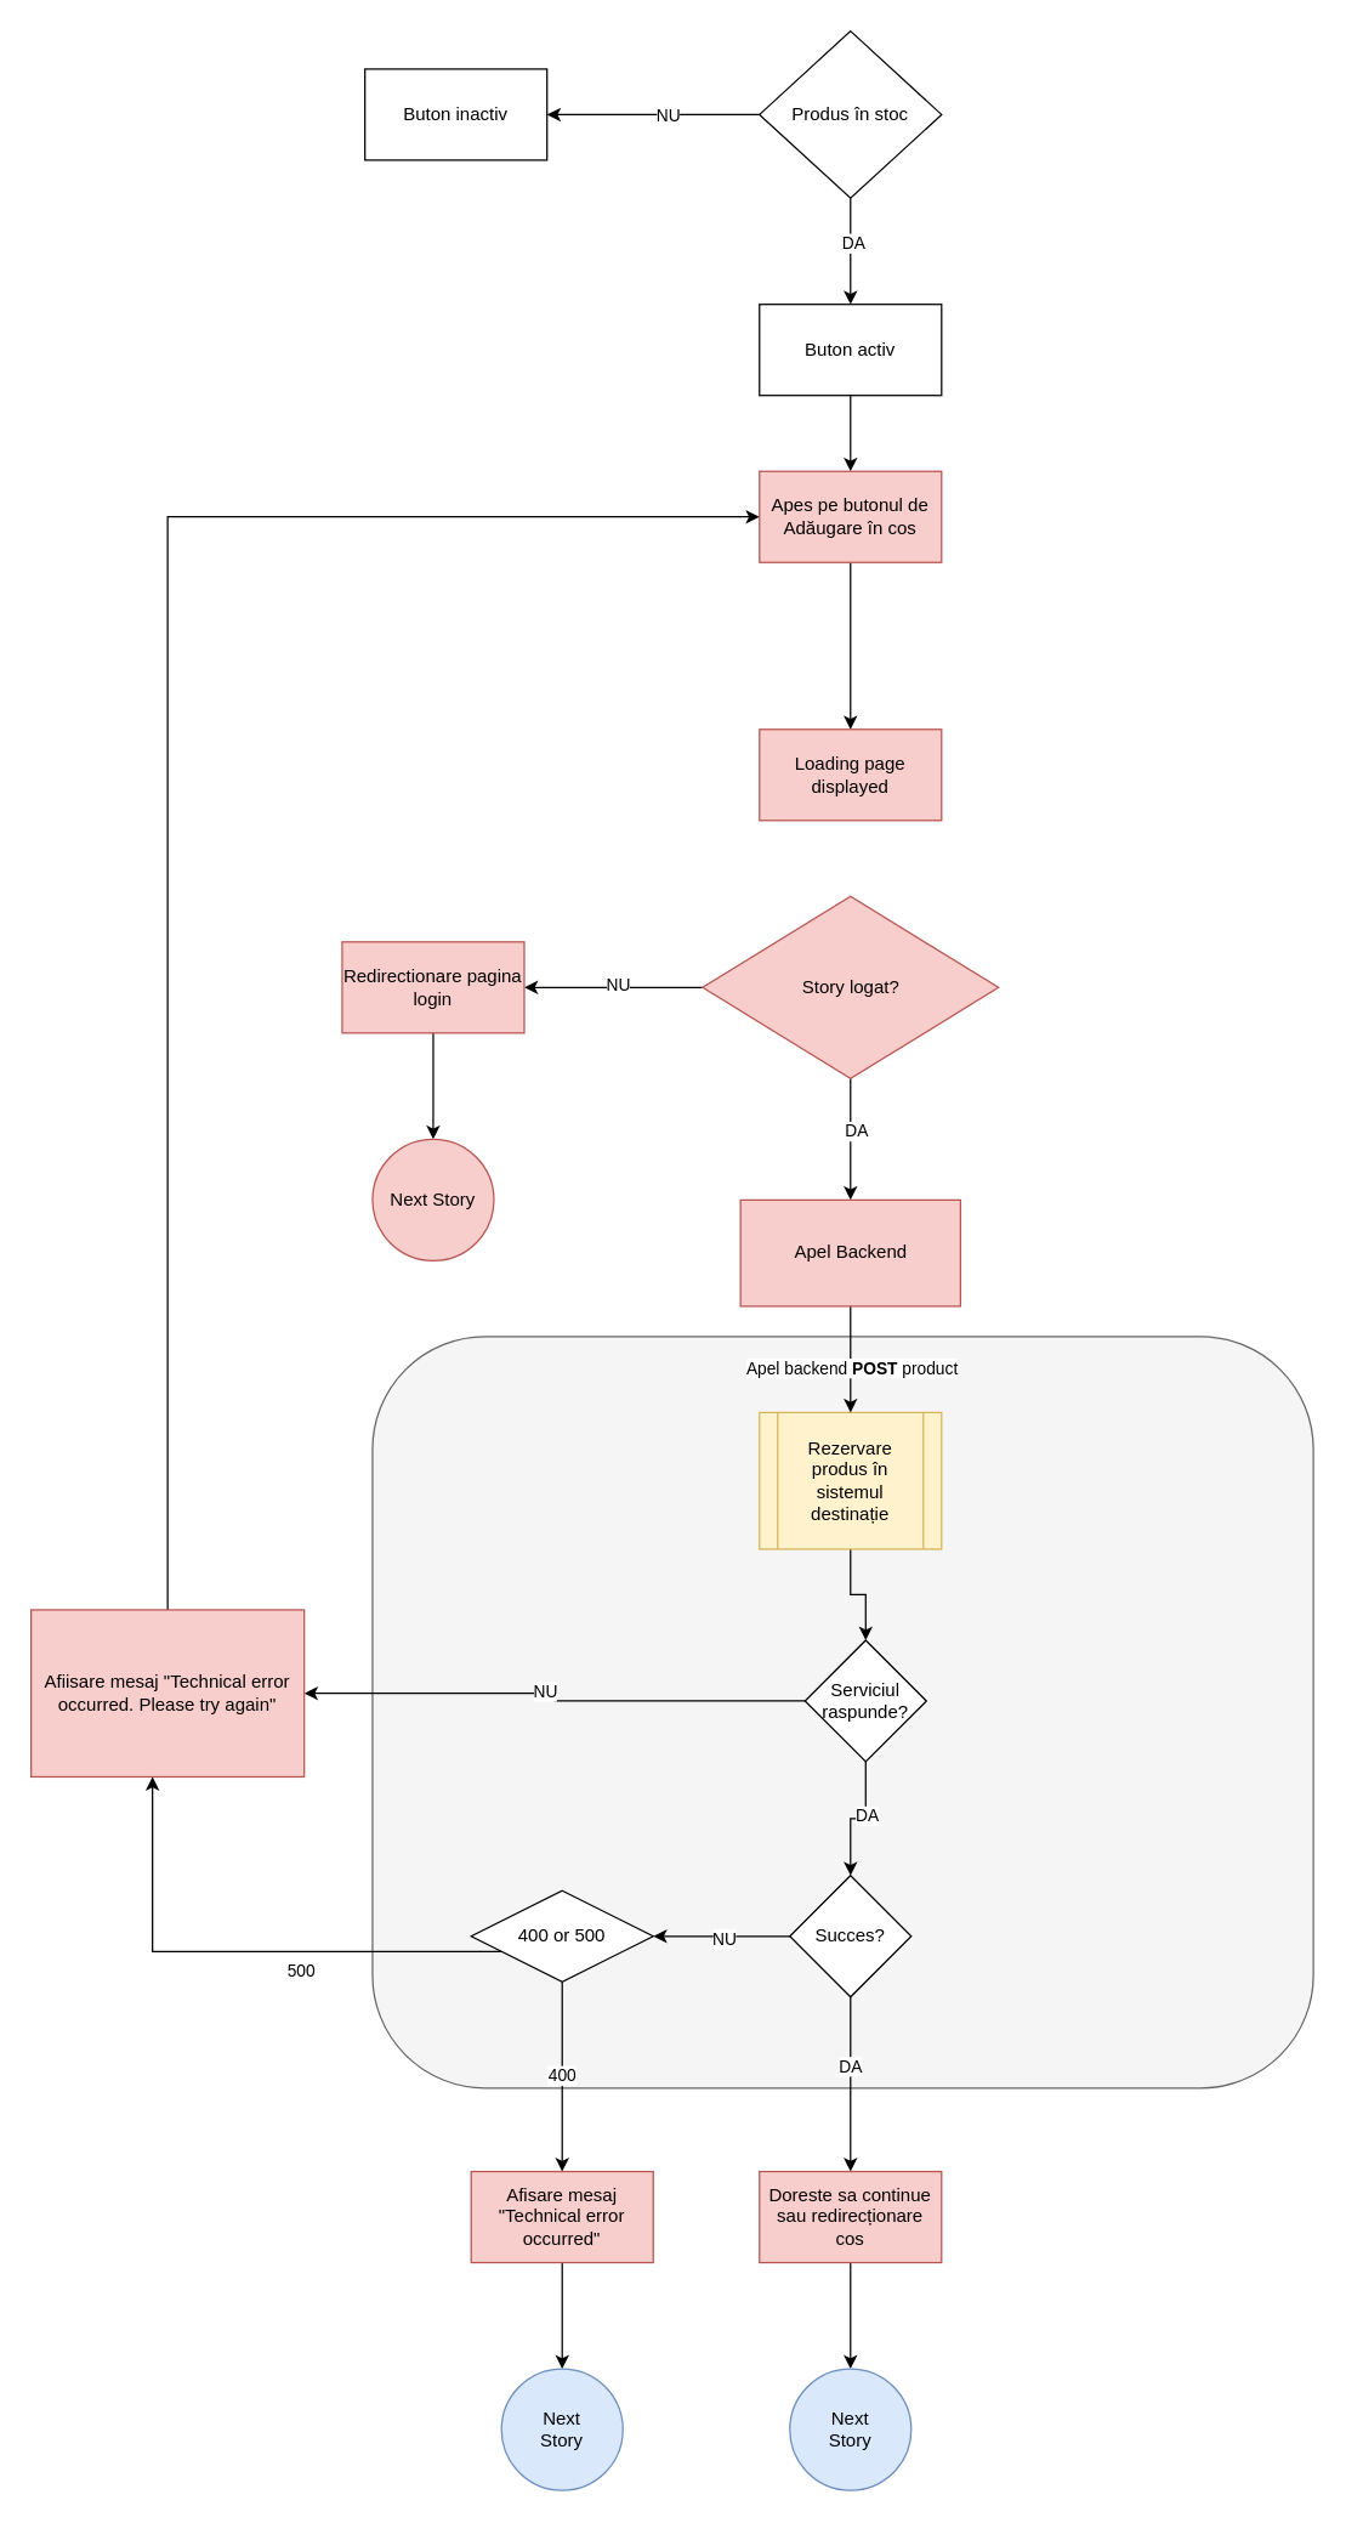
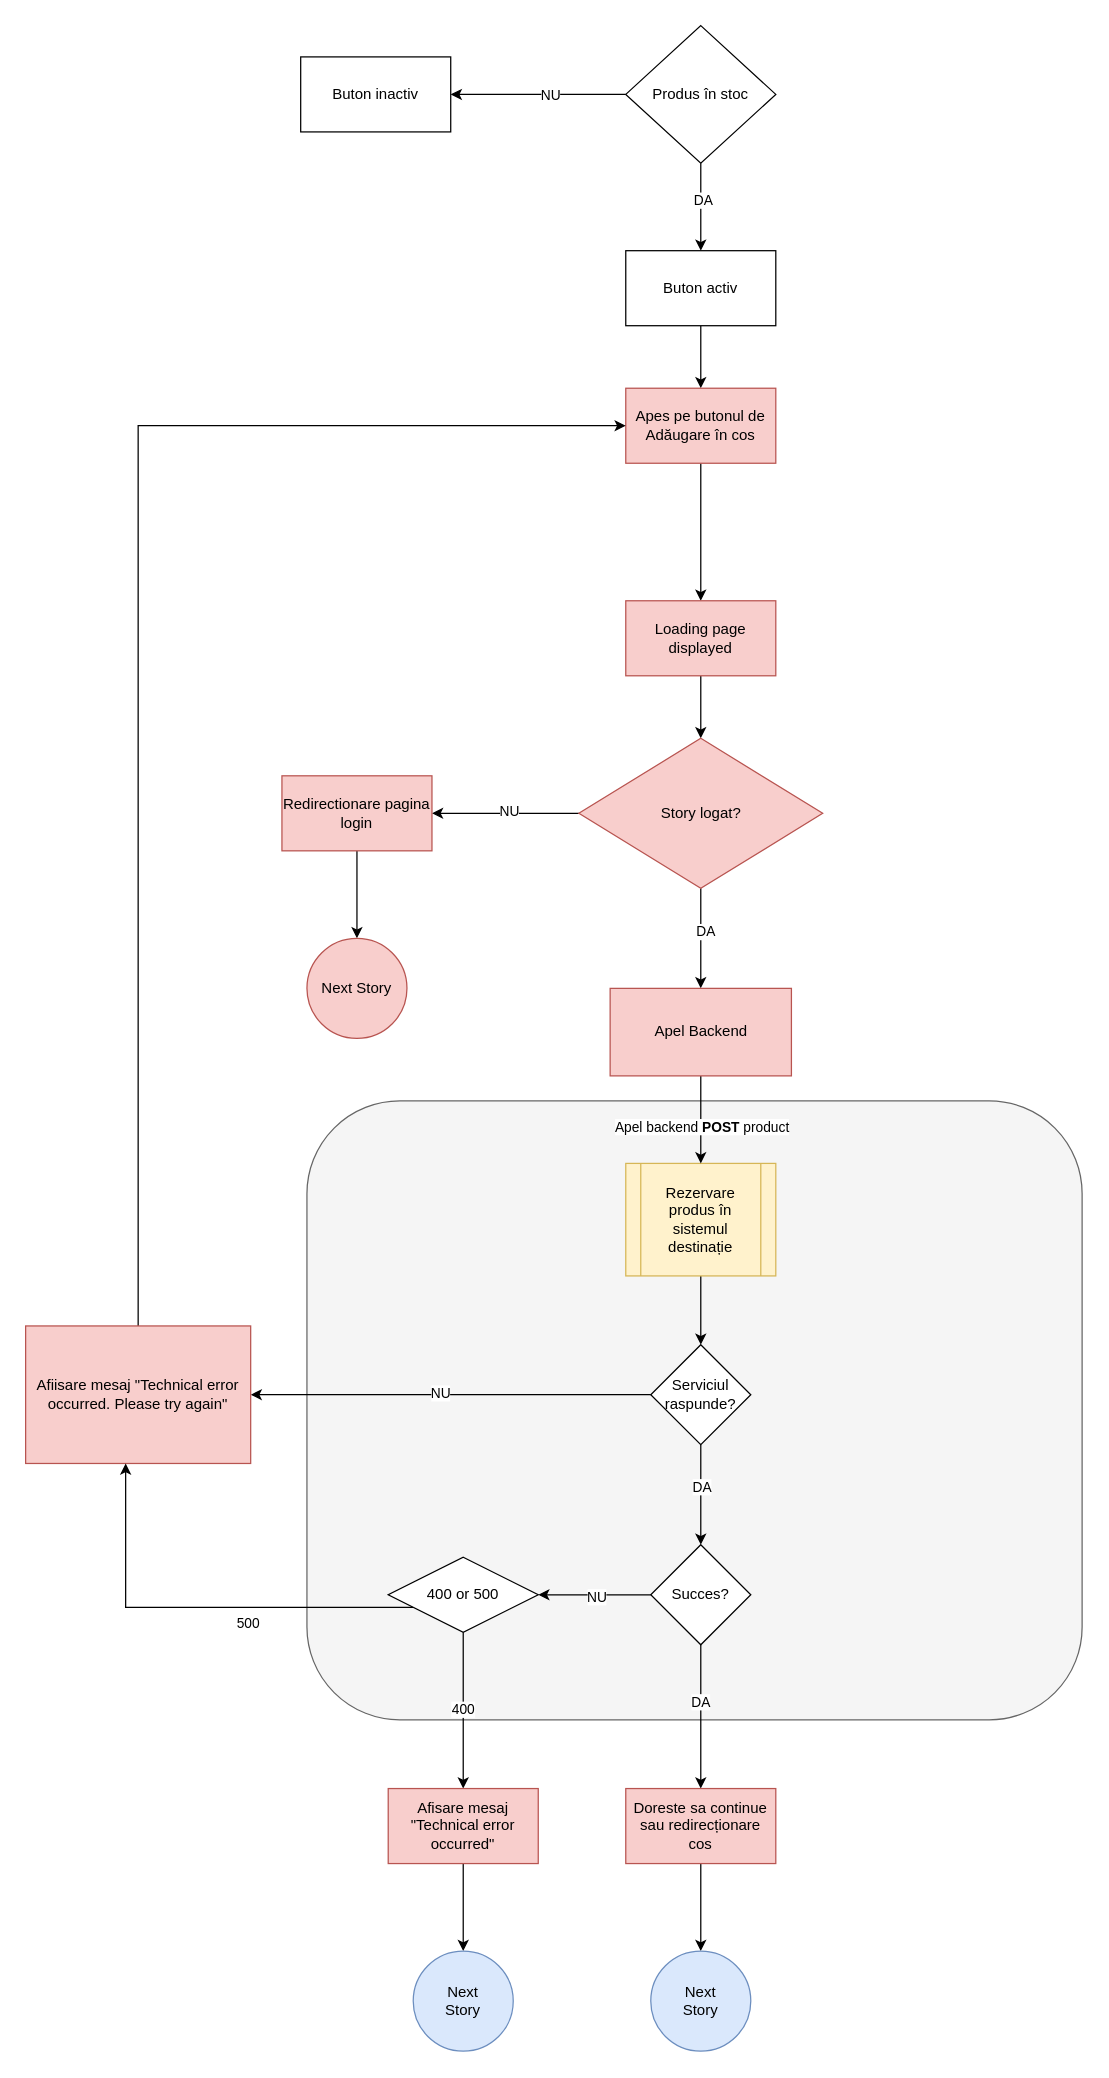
+ <mxCell id="38" value="" style="edgeStyle=orthogonalEdgeStyle;rounded=0;orthogonalLoop=1;jettySize=auto;html=1;" edge="1" parent="1" source="39" target="44"><mxGeometry relative="1" as="geometry" /></mxCell>
- <mxCell id="12" value="Serviciul&lt;br&gt;raspunde?" style="rhombus;whiteSpace=wrap;html=1;" vertex="1" parent="1"><mxGeometry x="530" y="1080" width="80" height="80" as="geometry" /></mxCell>
+ <mxCell id="12" value="Serviciul&lt;br&gt;raspunde?" style="rhombus;whiteSpace=wrap;html=1;" vertex="1" parent="1"><mxGeometry x="520" y="1075" width="80" height="80" as="geometry" /></mxCell>
